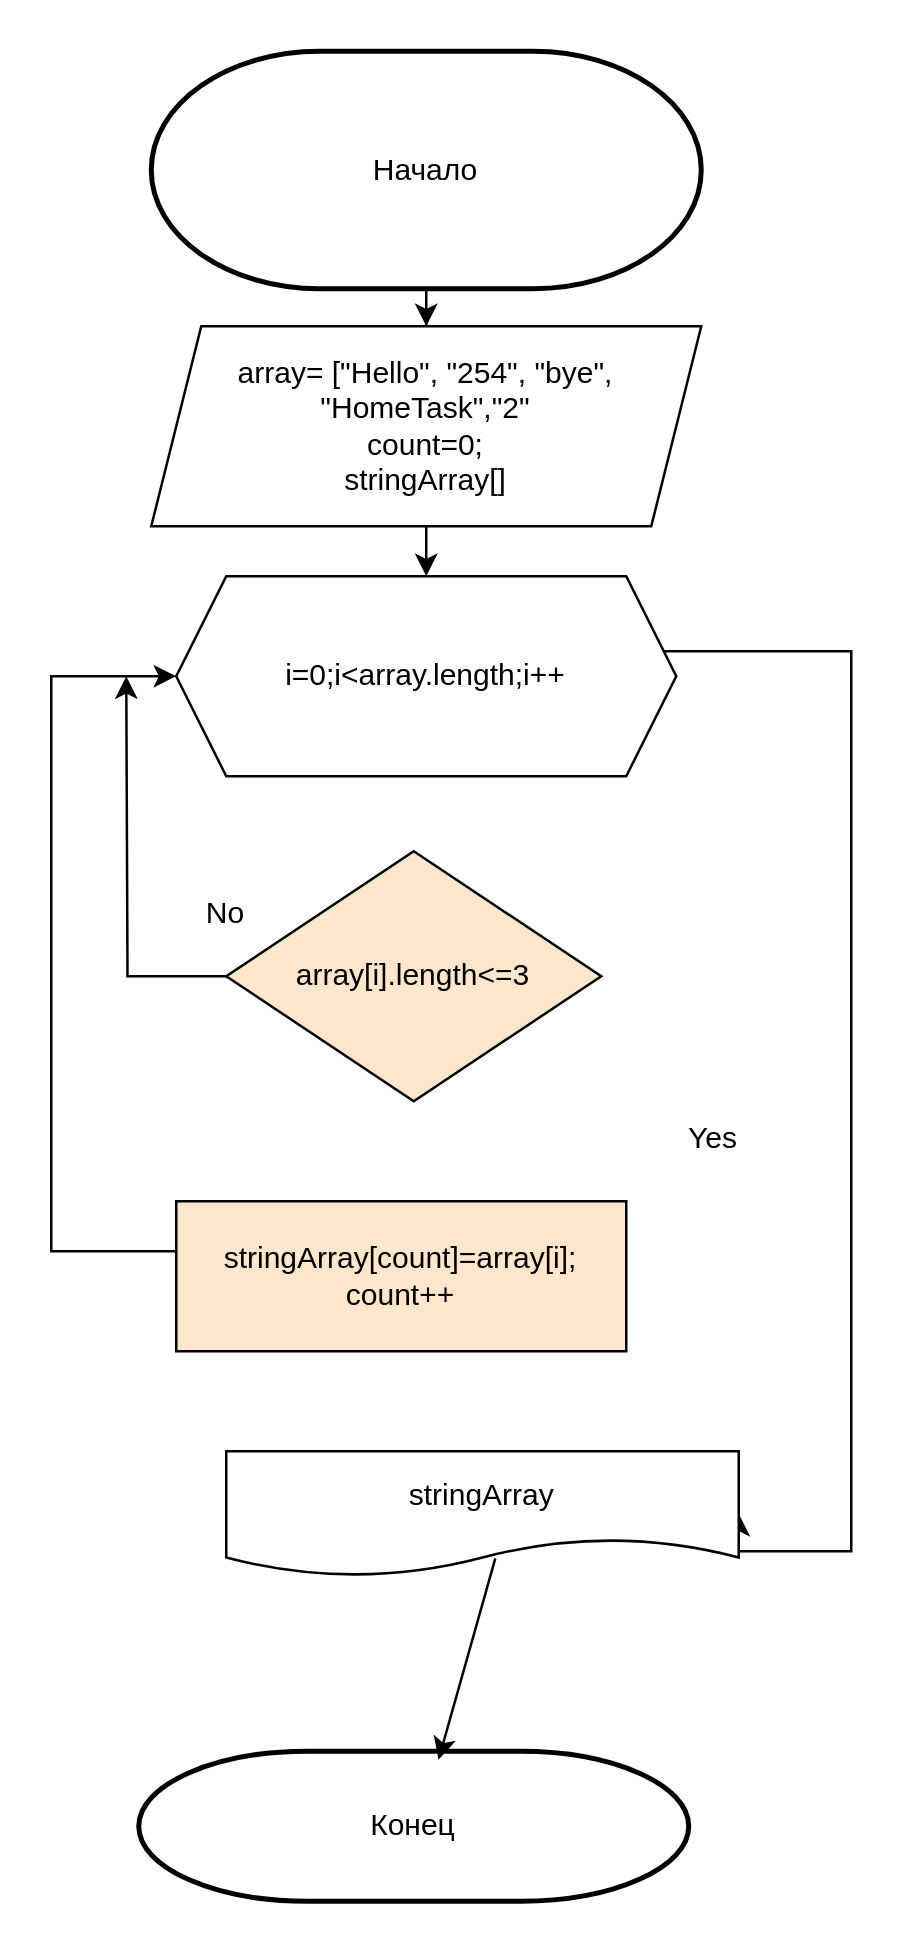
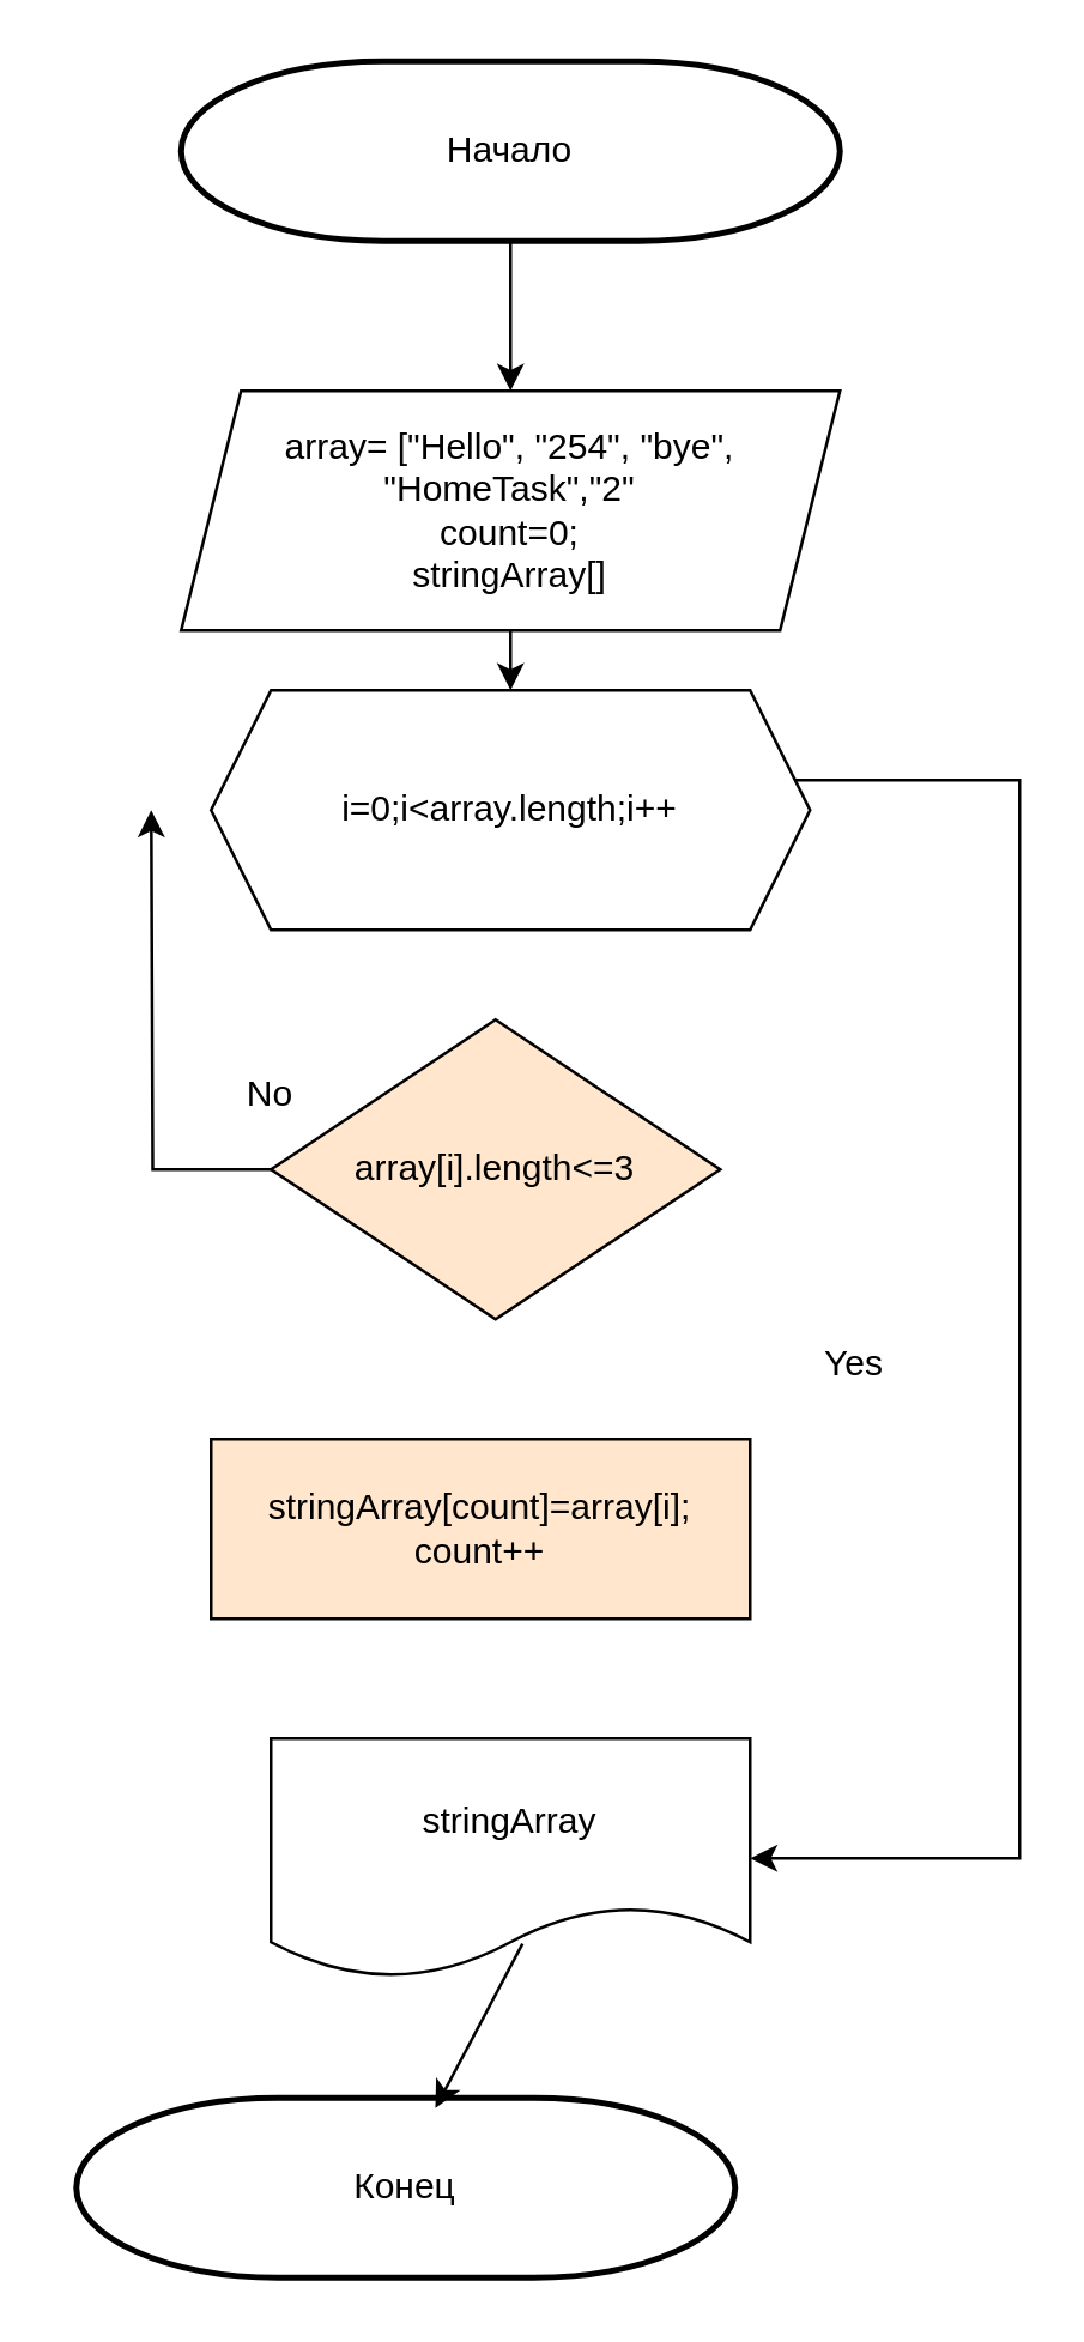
- <mxCell id="3" value="Начало" style="strokeWidth=2;html=1;shape=mxgraph.flowchart.terminator;whiteSpace=wrap;" parent="1" vertex="1"><mxGeometry x="60" y="20" width="220" height="95" as="geometry" /></mxCell>
+ <mxCell id="3" value="Начало" style="strokeWidth=2;html=1;shape=mxgraph.flowchart.terminator;whiteSpace=wrap;" parent="1" vertex="1"><mxGeometry x="60" y="20" width="220" height="60" as="geometry" /></mxCell>
- <mxCell id="9" style="edgeStyle=orthogonalEdgeStyle;rounded=0;orthogonalLoop=1;jettySize=auto;html=1;entryX=0;entryY=0.5;entryDx=0;entryDy=0;" edge="1" parent="1" source="10" target="6"><mxGeometry relative="1" as="geometry"><mxPoint x="140" y="269" as="targetPoint" /><Array as="points"><mxPoint x="20" y="500" /><mxPoint x="20" y="270" /></Array></mxGeometry></mxCell>
- <mxCell id="12" value="stringArray" style="shape=document;whiteSpace=wrap;html=1;boundedLbl=1;" vertex="1" parent="1"><mxGeometry x="90" y="580" width="205" height="50" as="geometry" /></mxCell>
+ <mxCell id="12" value="stringArray" style="shape=document;whiteSpace=wrap;html=1;boundedLbl=1;" vertex="1" parent="1"><mxGeometry x="90" y="580" width="160" height="80" as="geometry" /></mxCell>
- <mxCell id="15" value="Конец" style="strokeWidth=2;html=1;shape=mxgraph.flowchart.terminator;whiteSpace=wrap;" vertex="1" parent="1"><mxGeometry x="55" y="700" width="220" height="60" as="geometry" /></mxCell>
+ <mxCell id="15" value="Конец" style="strokeWidth=2;html=1;shape=mxgraph.flowchart.terminator;whiteSpace=wrap;" vertex="1" parent="1"><mxGeometry x="25" y="700" width="220" height="60" as="geometry" /></mxCell>
